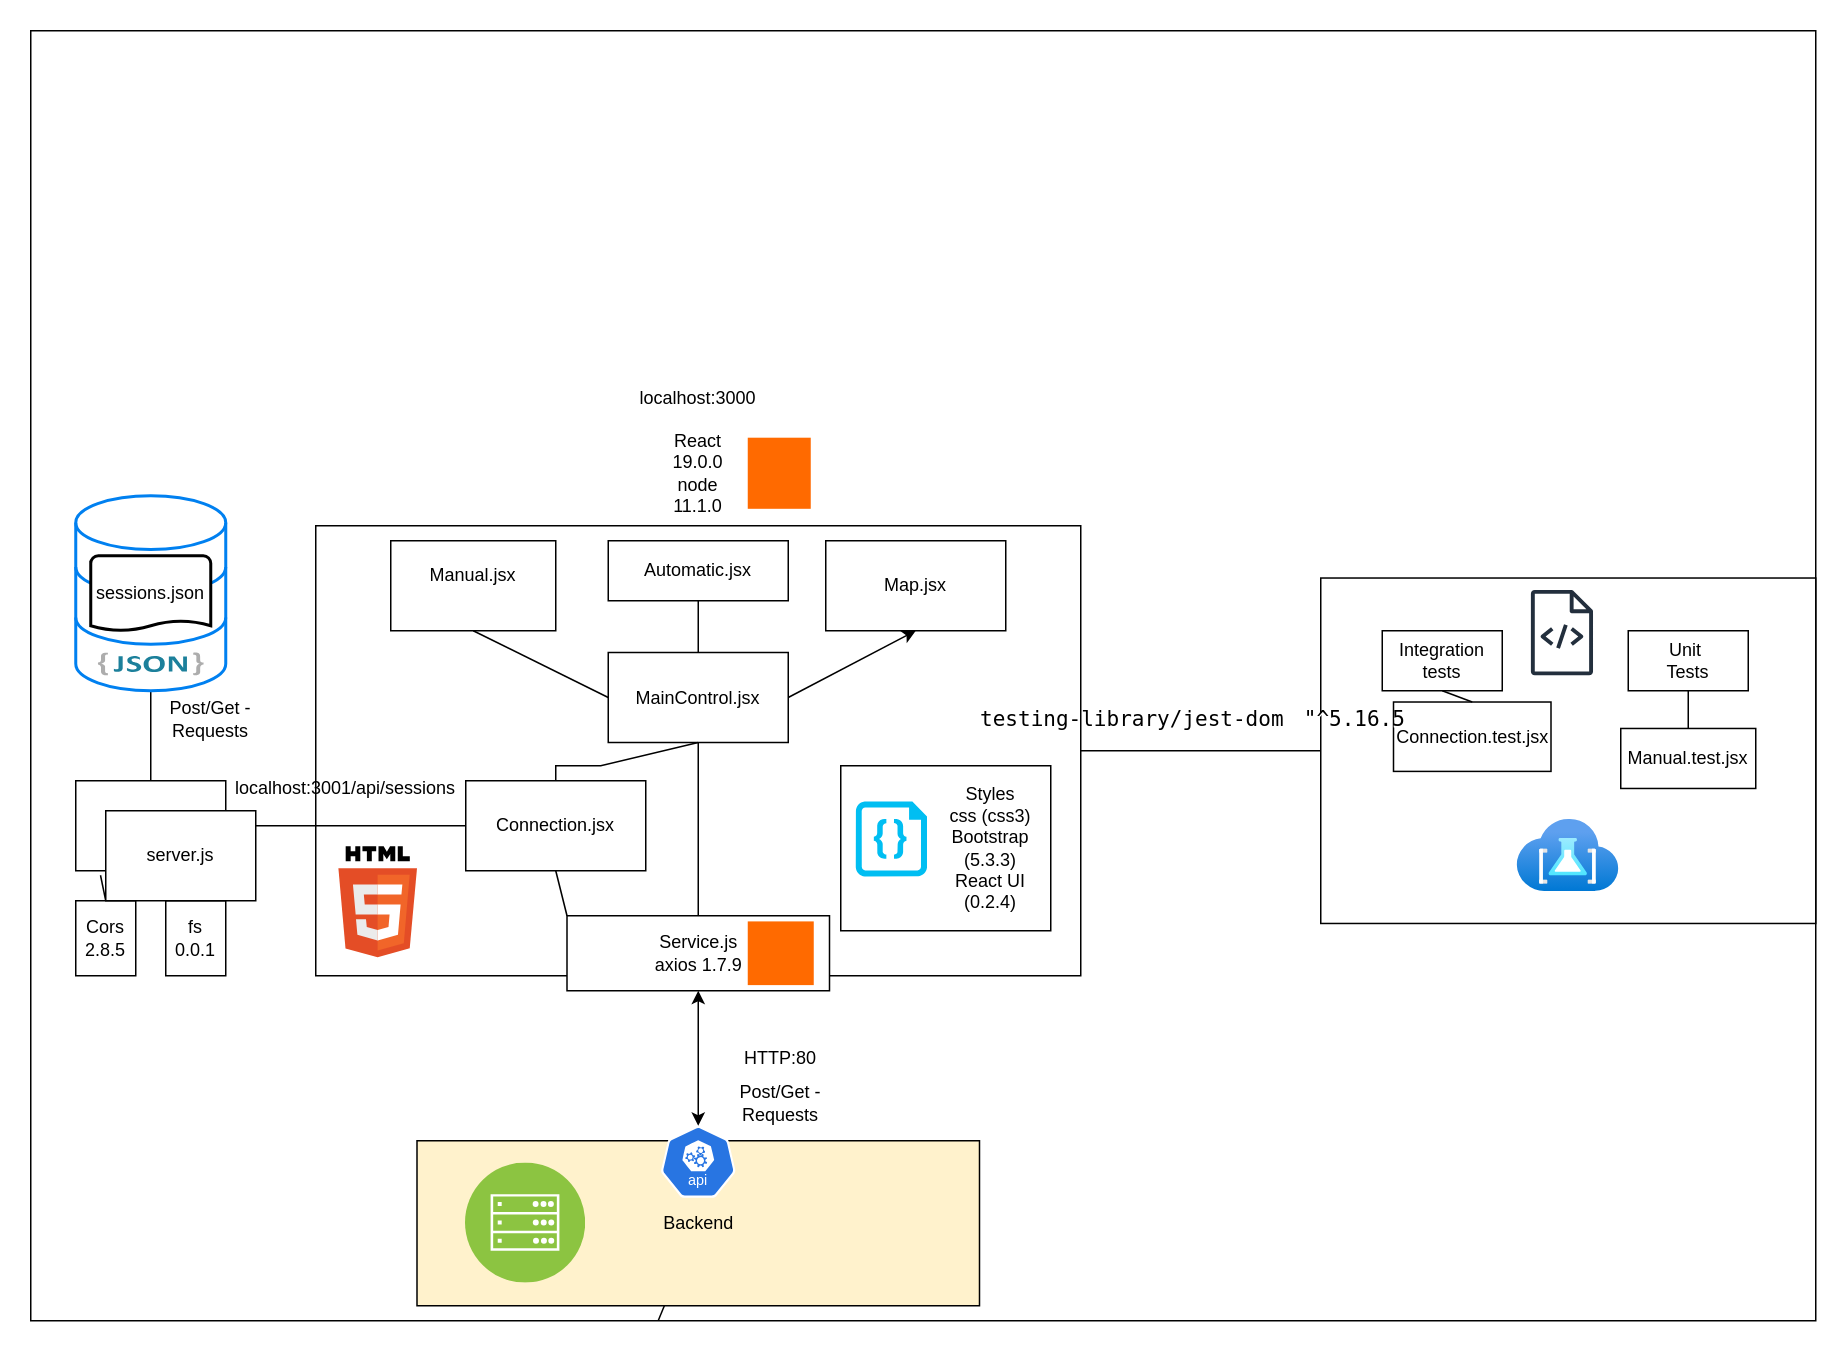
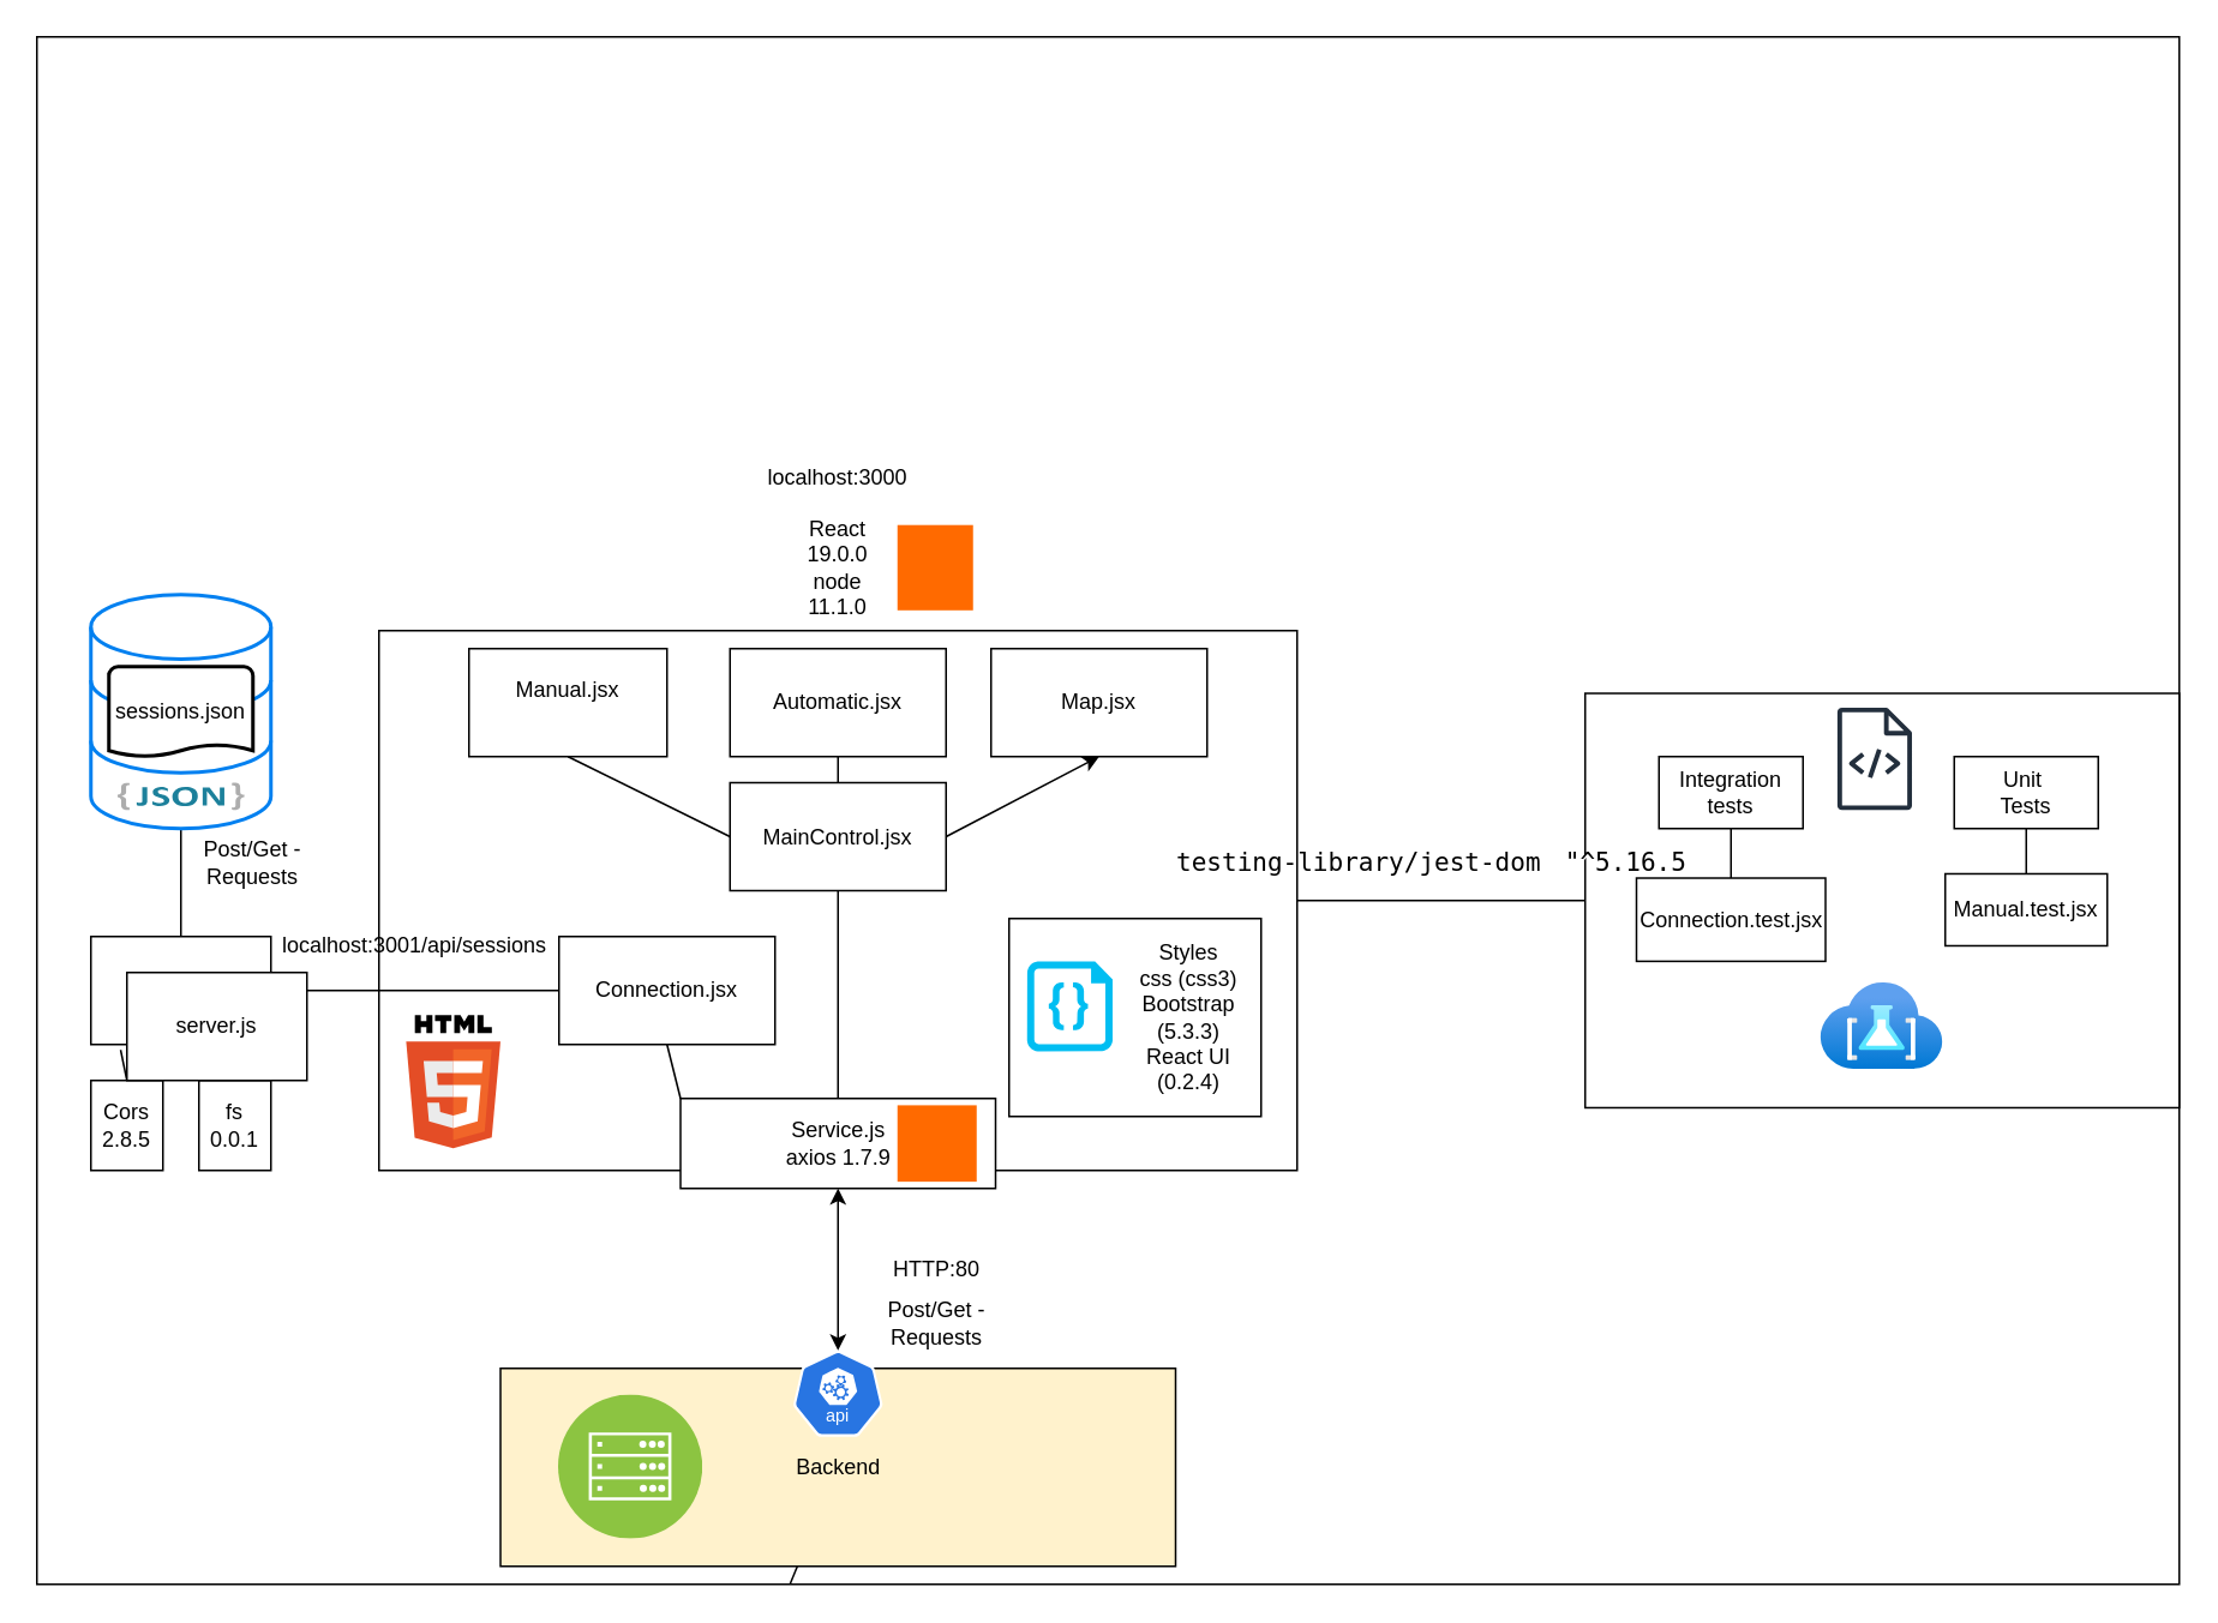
- <mxCell id="12" value="Automatic.jsx" style="rounded=0;whiteSpace=wrap;html=1;" vertex="1" parent="1"><mxGeometry x="405" y="360" width="120" height="40" as="geometry" /></mxCell>
+ <mxCell id="12" value="Automatic.jsx" style="rounded=0;whiteSpace=wrap;html=1;" vertex="1" parent="1"><mxGeometry x="405" y="360" width="120" height="60" as="geometry" /></mxCell>
- <mxCell id="51" value="Connection.test.jsx" style="rounded=0;whiteSpace=wrap;html=1;" vertex="1" parent="1"><mxGeometry x="928.5" y="467.51" width="105" height="46.26" as="geometry" /></mxCell>
+ <mxCell id="51" value="Connection.test.jsx" style="rounded=0;whiteSpace=wrap;html=1;" vertex="1" parent="1"><mxGeometry x="908.5" y="487.51" width="105" height="46.26" as="geometry" /></mxCell>
- <mxCell id="19" value="" style="endArrow=none;html=1;rounded=0;entryX=0.5;entryY=1;entryDx=0;entryDy=0;exitX=0.5;exitY=0;exitDx=0;exitDy=0;" edge="1" parent="1" source="10" target="14"><mxGeometry width="50" height="50" relative="1" as="geometry"><mxPoint x="360" y="525" as="sourcePoint" /><mxPoint x="475" y="610" as="targetPoint" /><Array as="points"><mxPoint x="370" y="510" /><mxPoint x="400" y="510" /></Array></mxGeometry></mxCell>
